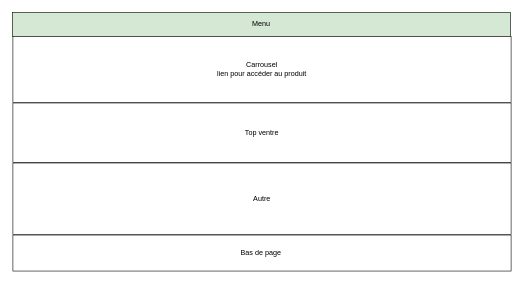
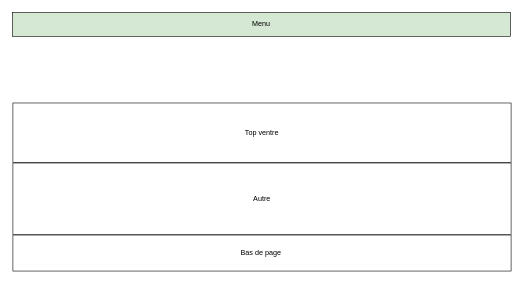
- <mxCell id="5" value="Carrousel&lt;br&gt;lien pour accéder au produit" style="rounded=0;whiteSpace=wrap;html=1;" vertex="1" parent="1"><mxGeometry y="60" width="830" height="110" as="geometry" x="21" /></mxCell>
